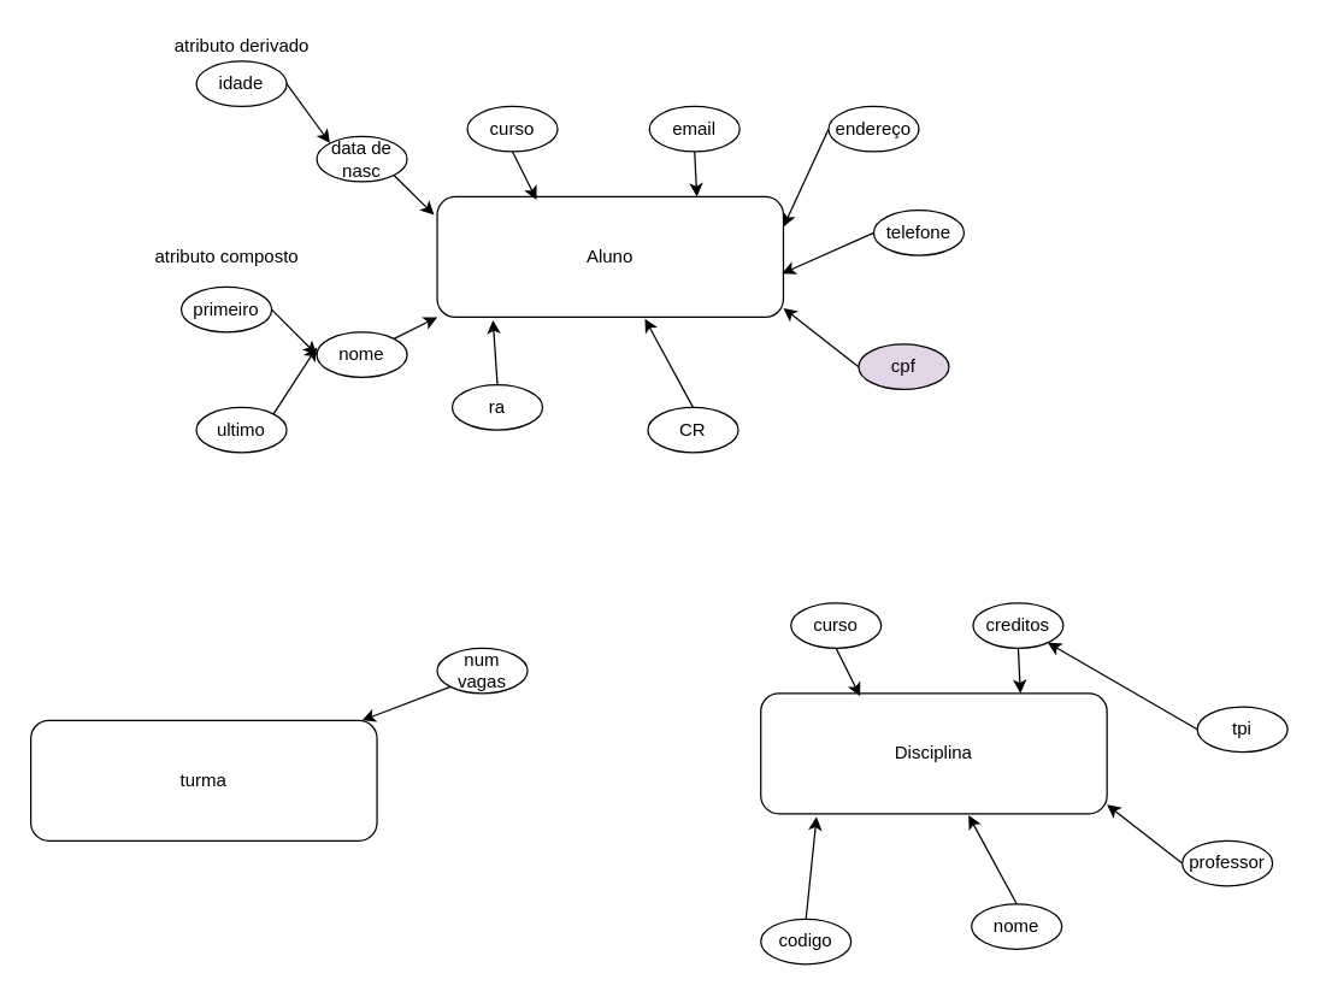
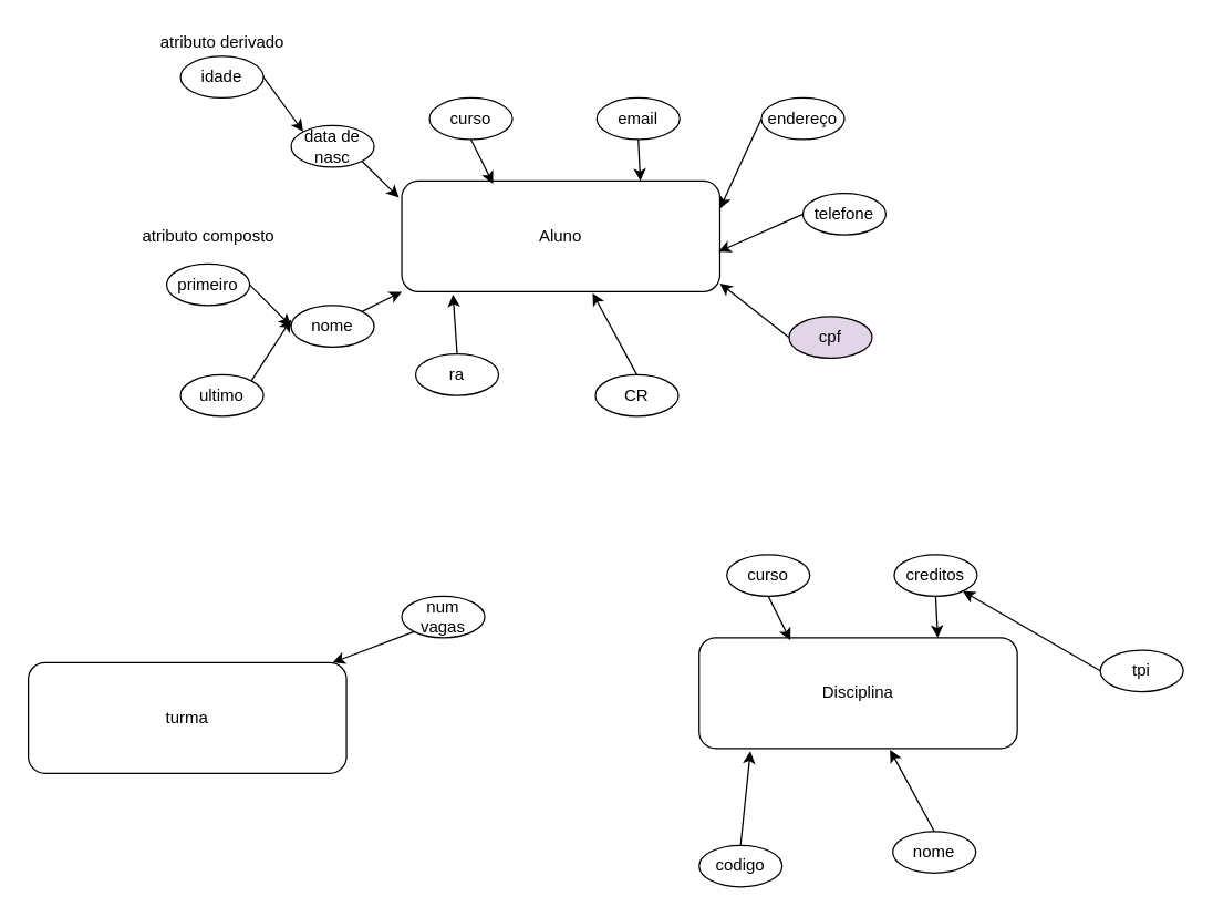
- <mxCell id="34" style="edgeStyle=none;rounded=0;orthogonalLoop=1;jettySize=auto;html=1;exitX=0;exitY=0.5;exitDx=0;exitDy=0;entryX=1;entryY=0.925;entryDx=0;entryDy=0;entryPerimeter=0;" edge="1" parent="1" source="35" target="29"><mxGeometry relative="1" as="geometry" /></mxCell>
- <mxCell id="35" value="professor" style="ellipse;whiteSpace=wrap;html=1;" vertex="1" parent="1"><mxGeometry x="785" y="558" width="60" height="30" as="geometry" /></mxCell>
